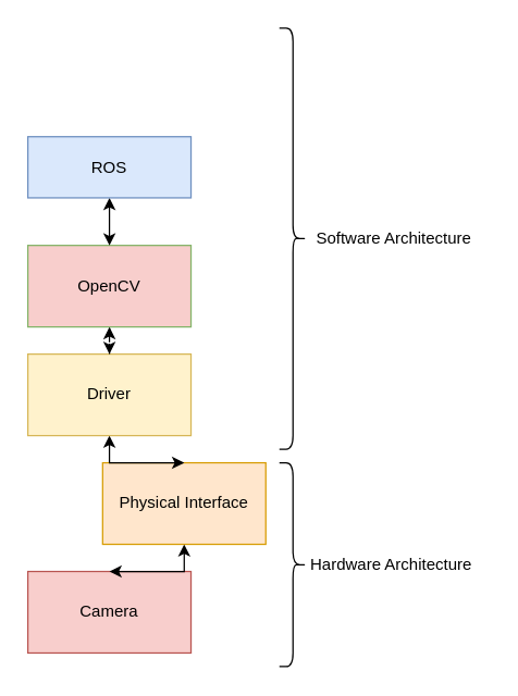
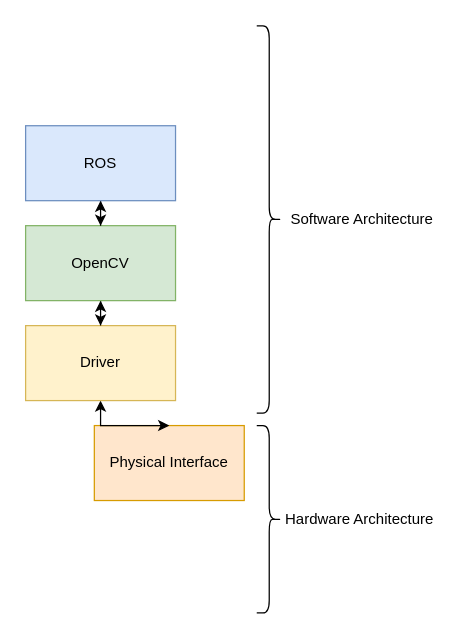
- <mxCell id="10" value="ROS" style="rounded=0;whiteSpace=wrap;html=1;fillColor=#dae8fc;strokeColor=#6c8ebf;" vertex="1" parent="1"><mxGeometry x="20" y="100" width="120" height="45" as="geometry" /></mxCell>
+ <mxCell id="10" value="ROS" style="rounded=0;whiteSpace=wrap;html=1;fillColor=#dae8fc;strokeColor=#6c8ebf;" vertex="1" parent="1"><mxGeometry x="20" y="100" width="120" height="60" as="geometry" /></mxCell>
- <mxCell id="8" value="OpenCV" style="rounded=0;whiteSpace=wrap;html=1;fillColor=#f8cecc;strokeColor=#82b366;" vertex="1" parent="1"><mxGeometry x="20" y="180" width="120" height="60" as="geometry" /></mxCell>
+ <mxCell id="8" value="OpenCV" style="rounded=0;whiteSpace=wrap;html=1;fillColor=#d5e8d4;strokeColor=#82b366;" vertex="1" parent="1"><mxGeometry x="20" y="180" width="120" height="60" as="geometry" /></mxCell>
- <mxCell id="7" value="" style="edgeStyle=orthogonalEdgeStyle;rounded=0;orthogonalLoop=1;jettySize=auto;html=1;startArrow=classic;startFill=1;dashed=1;" edge="1" parent="1" source="8" target="6"><mxGeometry relative="1" as="geometry" /></mxCell>
+ <mxCell id="7" value="" style="edgeStyle=orthogonalEdgeStyle;rounded=0;orthogonalLoop=1;jettySize=auto;html=1;startArrow=classic;startFill=1;" edge="1" parent="1" source="8" target="6"><mxGeometry relative="1" as="geometry" /></mxCell>
- <mxCell id="3" value="" style="edgeStyle=orthogonalEdgeStyle;rounded=0;orthogonalLoop=1;jettySize=auto;html=1;startArrow=classic;startFill=1;" edge="1" parent="1" source="4" target="2"><mxGeometry relative="1" as="geometry" /></mxCell>
- <mxCell id="2" value="Camera" style="rounded=0;whiteSpace=wrap;html=1;fillColor=#f8cecc;strokeColor=#b85450;" vertex="1" parent="1"><mxGeometry x="20" y="420" width="120" height="60" as="geometry" /></mxCell>
